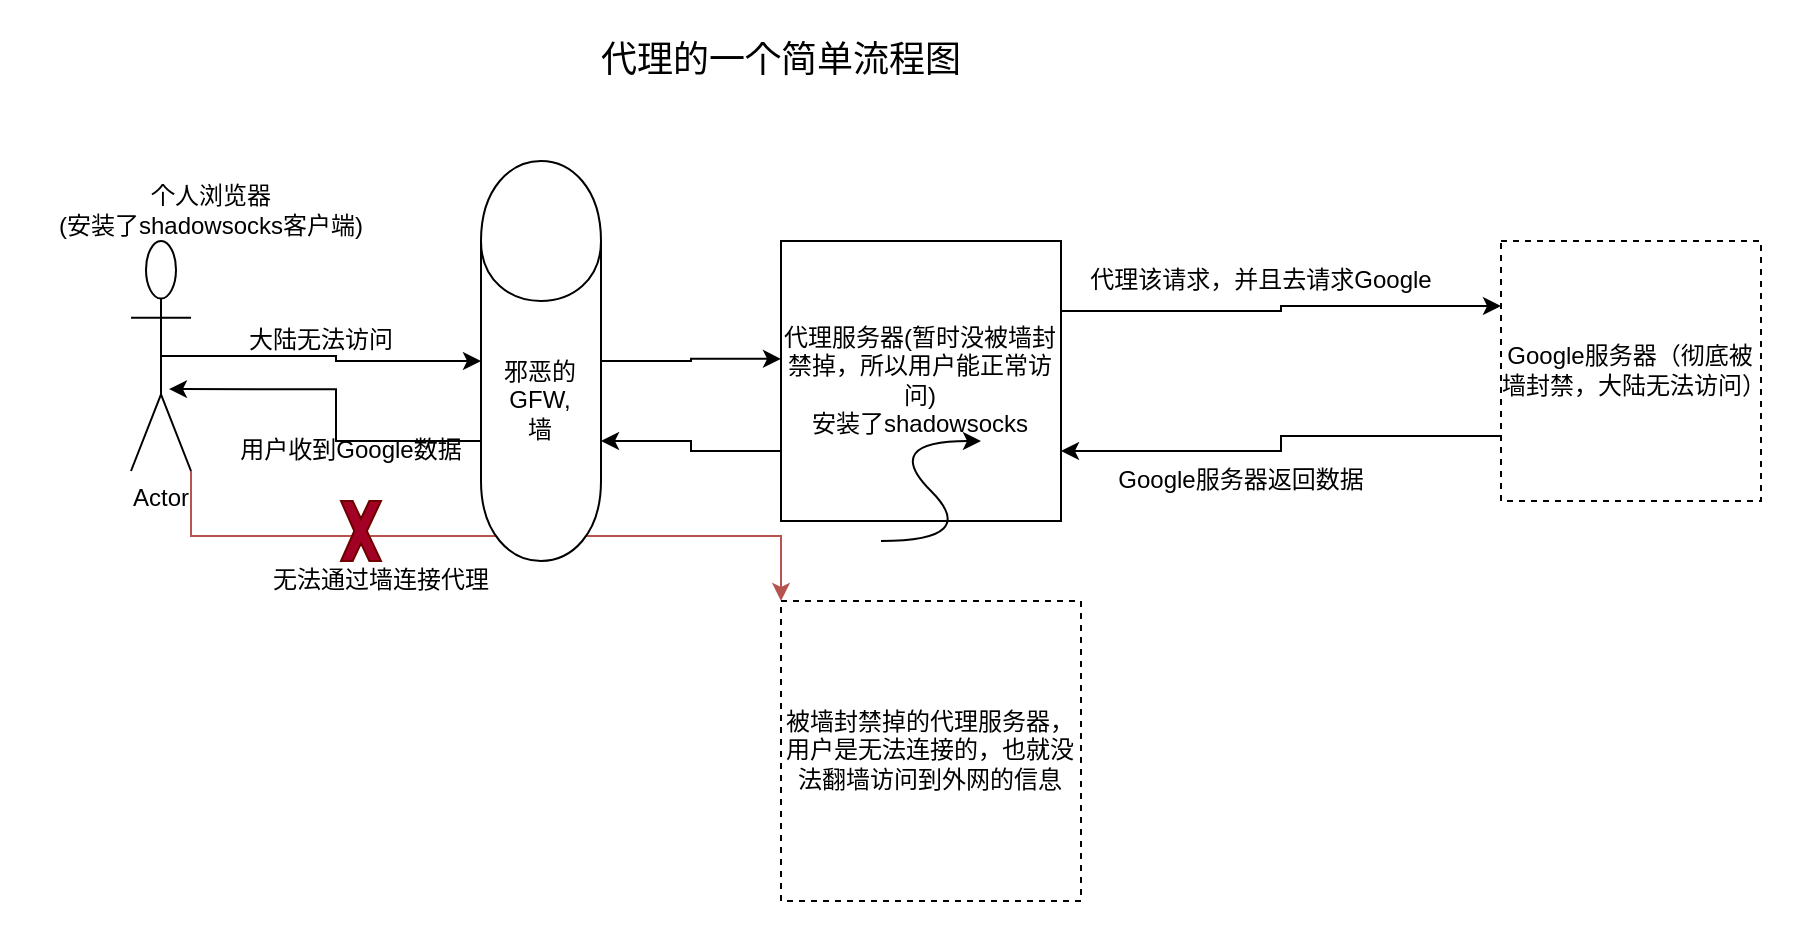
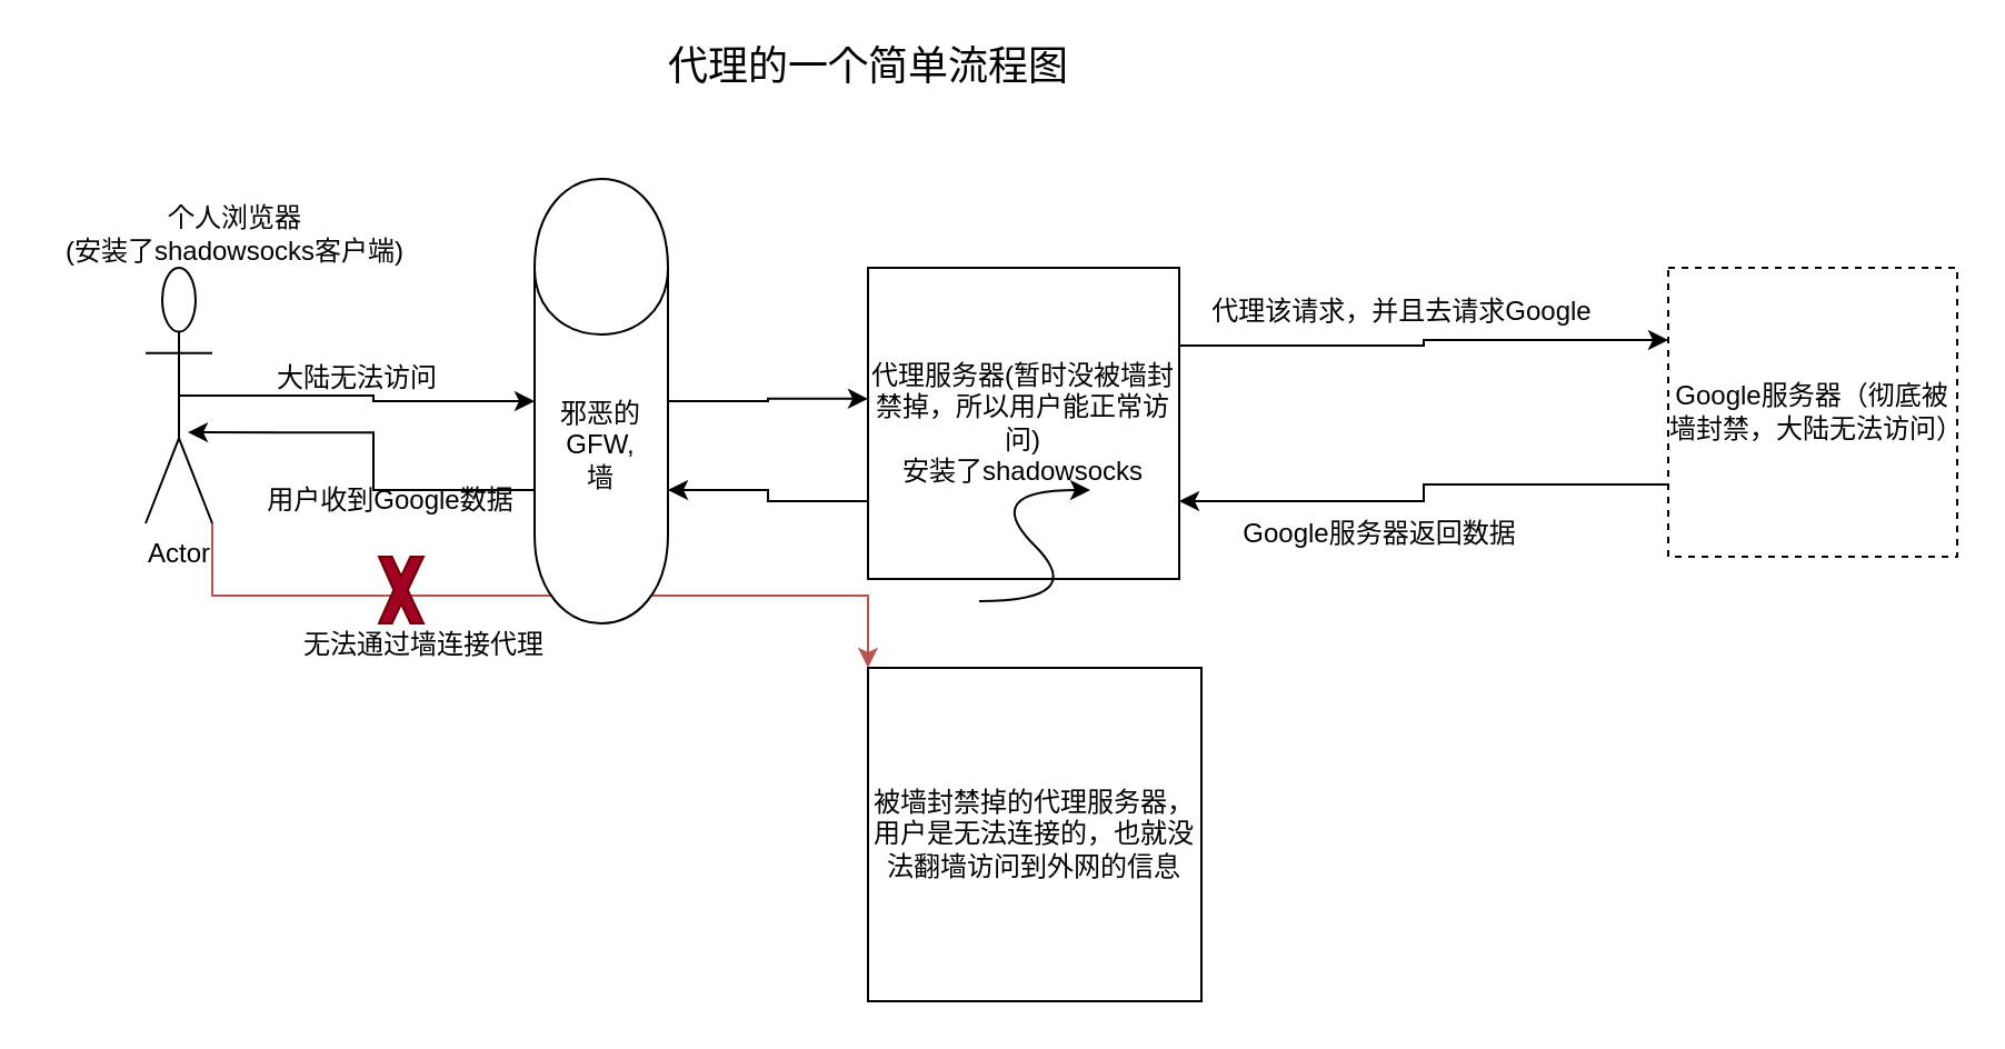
- <mxCell id="19" value="被墙封禁掉的代理服务器，&lt;br&gt;用户是无法连接的，也就没法翻墙访问到外网的信息" style="whiteSpace=wrap;html=1;aspect=fixed;dashed=1;" vertex="1" parent="1"><mxGeometry x="390" y="300" width="150" height="150" as="geometry" /></mxCell>
+ <mxCell id="19" value="被墙封禁掉的代理服务器，&lt;br&gt;用户是无法连接的，也就没法翻墙访问到外网的信息" style="whiteSpace=wrap;html=1;aspect=fixed;" vertex="1" parent="1"><mxGeometry x="390" y="300" width="150" height="150" as="geometry" /></mxCell>
